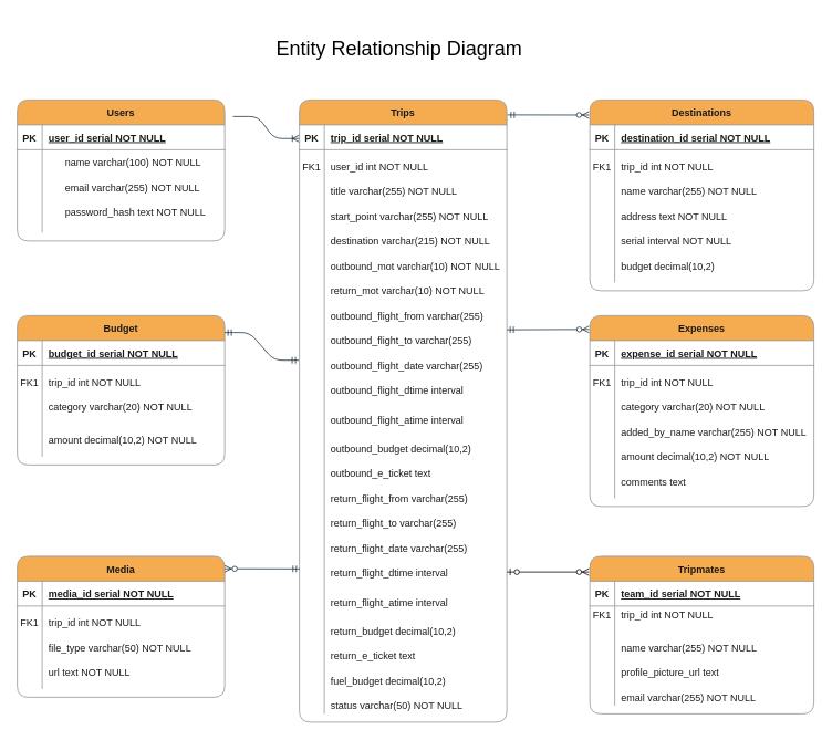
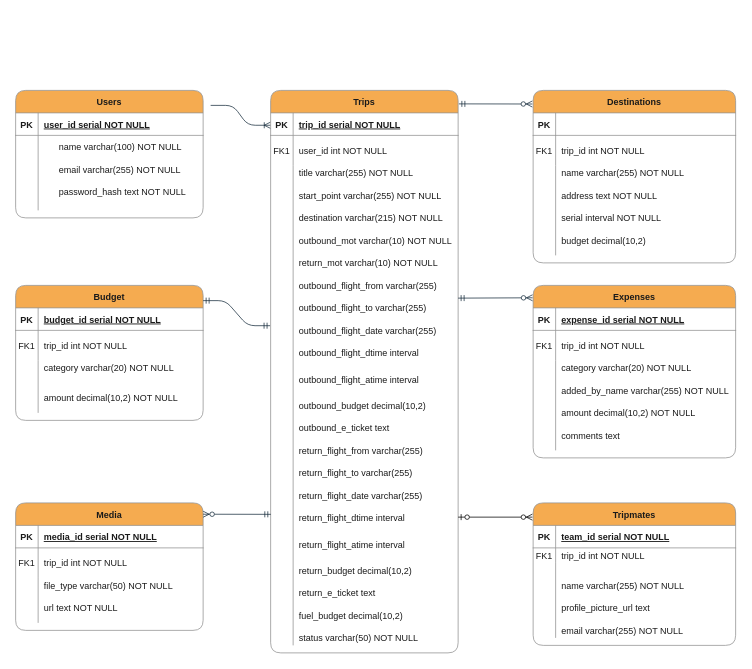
- <mxCell id="84" value="&lt;h3 style=&quot;line-height: 230%;&quot;&gt;&lt;font style=&quot;font-size: 24px; font-weight: normal; color: rgb(0, 0, 0);&quot;&gt;Entity Relationship Diagram&lt;/font&gt;&lt;/h3&gt;" style="text;html=1;align=center;verticalAlign=middle;resizable=0;points=[];autosize=1;strokeColor=none;fillColor=none;labelBackgroundColor=none;fontColor=#1A1A1A;rounded=1;" parent="1" vertex="1"><mxGeometry x="320" y="20" width="320" height="80" as="geometry" /></mxCell>
- <mxCell id="42" value="destination_id serial NOT NULL " style="shape=partialRectangle;overflow=hidden;connectable=0;fillColor=none;top=0;left=0;bottom=0;right=0;align=left;spacingLeft=6;fontStyle=5;labelBackgroundColor=none;strokeColor=#909090;fontColor=#1A1A1A;rounded=1;" parent="40" vertex="1"><mxGeometry x="30" width="240" height="30" as="geometry"><mxRectangle width="240" height="30" as="alternateBounds" /></mxGeometry></mxCell>
